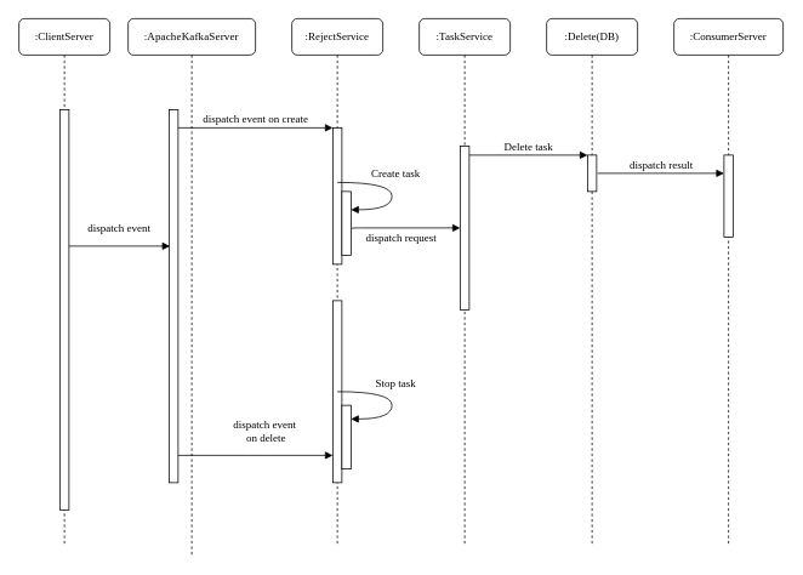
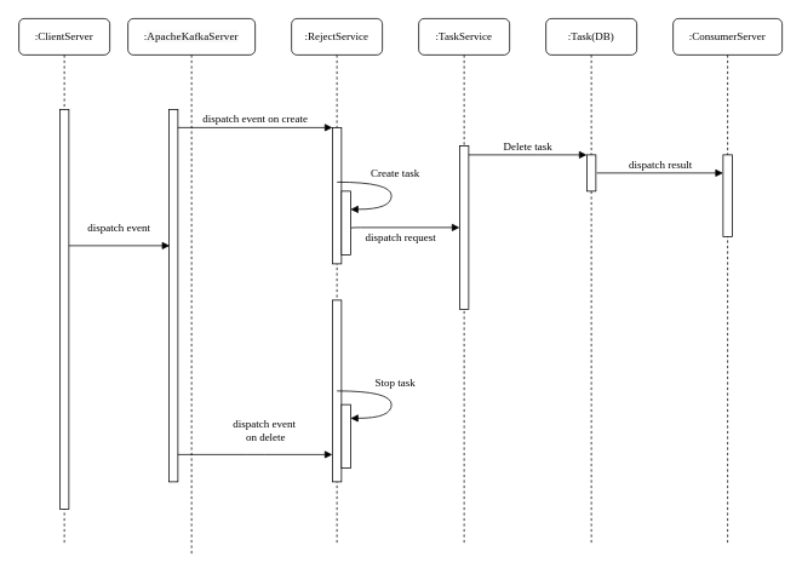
- <mxCell id="7" value=":Delete(DB)" style="shape=umlLifeline;perimeter=lifelinePerimeter;whiteSpace=wrap;html=1;container=1;collapsible=0;recursiveResize=0;outlineConnect=0;rounded=1;shadow=0;comic=0;labelBackgroundColor=none;strokeWidth=1;fontFamily=Verdana;fontSize=12;align=center;" parent="1" vertex="1"><mxGeometry x="600" y="20" width="100" height="580" as="geometry" /></mxCell>
+ <mxCell id="7" value=":Task(DB)" style="shape=umlLifeline;perimeter=lifelinePerimeter;whiteSpace=wrap;html=1;container=1;collapsible=0;recursiveResize=0;outlineConnect=0;rounded=1;shadow=0;comic=0;labelBackgroundColor=none;strokeWidth=1;fontFamily=Verdana;fontSize=12;align=center;" parent="1" vertex="1"><mxGeometry x="600" y="20" width="100" height="580" as="geometry" /></mxCell>
